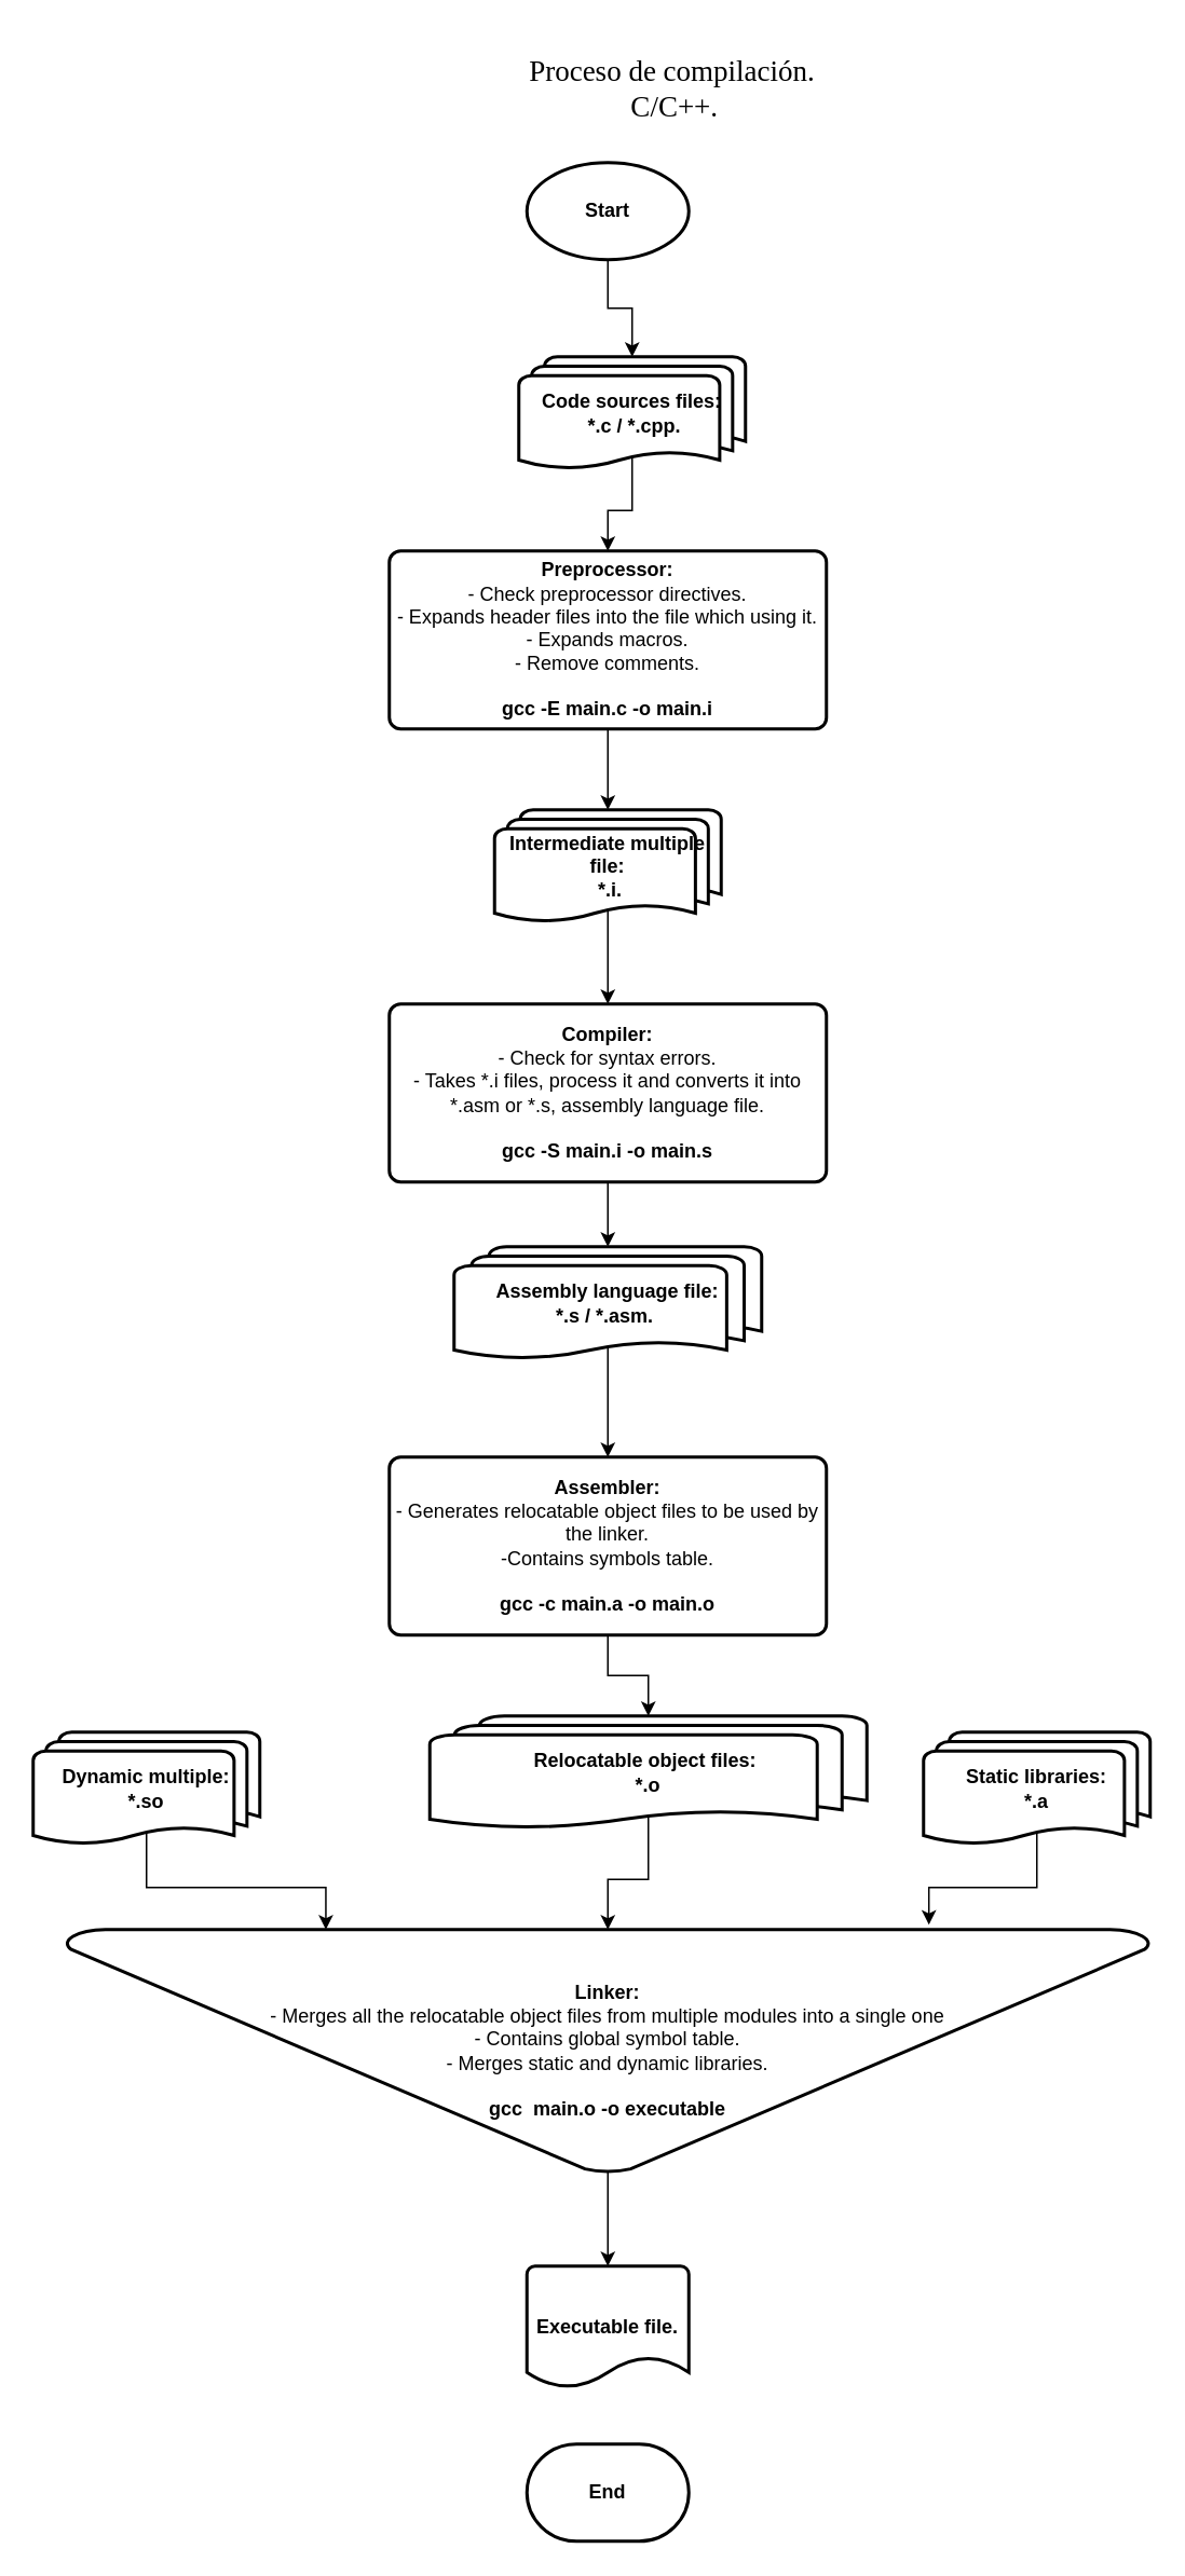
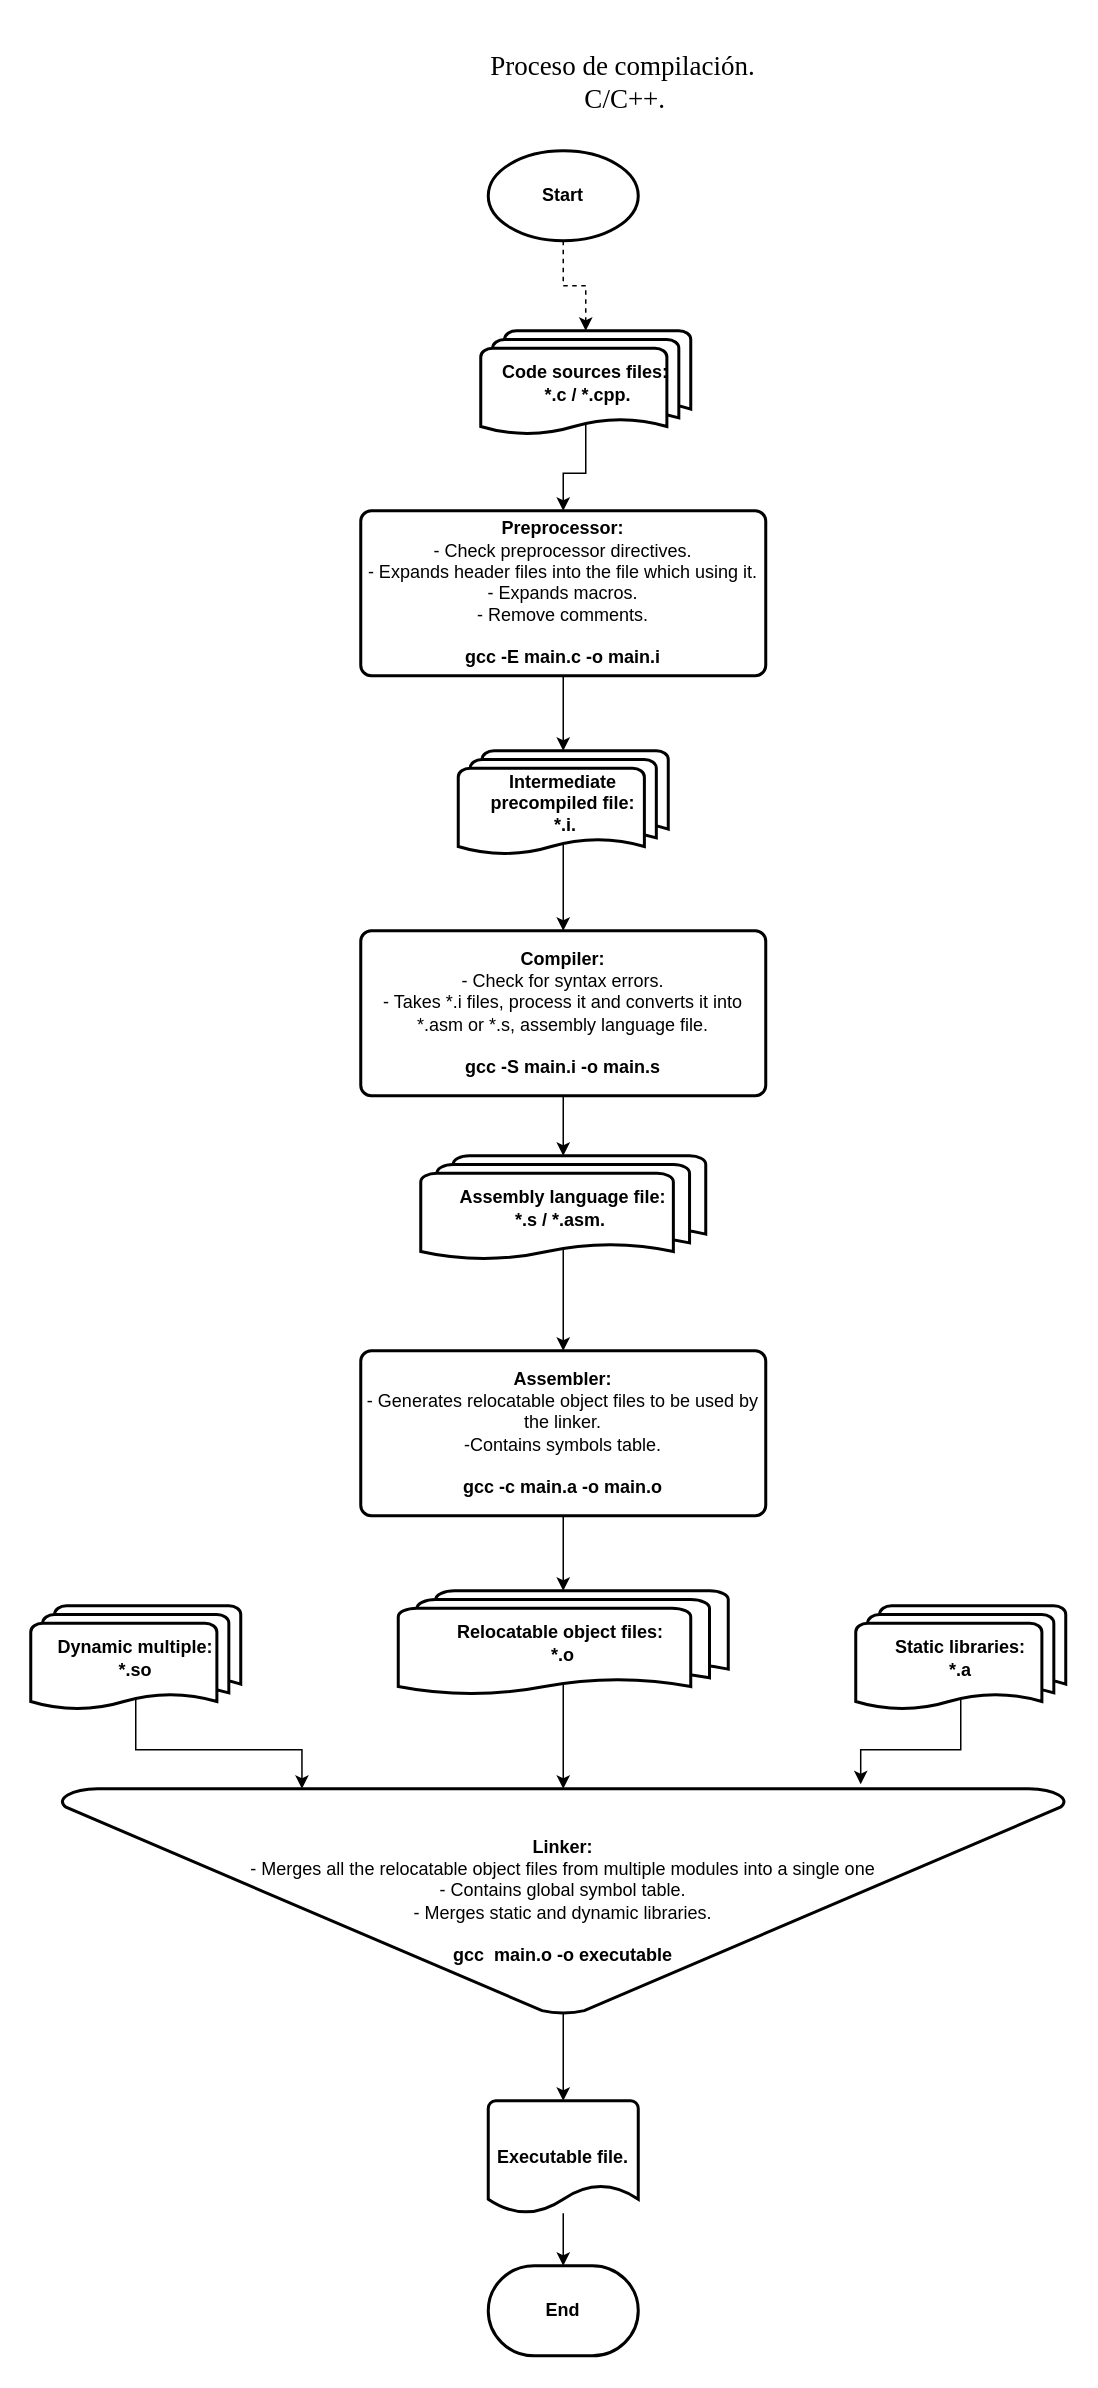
- <mxCell id="19" style="edgeStyle=orthogonalEdgeStyle;rounded=0;orthogonalLoop=1;jettySize=auto;html=1;exitX=0.5;exitY=1;exitDx=0;exitDy=0;exitPerimeter=0;entryX=0.5;entryY=0;entryDx=0;entryDy=0;entryPerimeter=0;" edge="1" parent="1" source="3" target="9"><mxGeometry relative="1" as="geometry" /></mxCell>
+ <mxCell id="19" style="edgeStyle=orthogonalEdgeStyle;rounded=0;orthogonalLoop=1;jettySize=auto;html=1;exitX=0.5;exitY=1;exitDx=0;exitDy=0;exitPerimeter=0;entryX=0.5;entryY=0;entryDx=0;entryDy=0;entryPerimeter=0;dashed=1;" edge="1" parent="1" source="3" target="9"><mxGeometry relative="1" as="geometry" /></mxCell>
- <mxCell id="13" value="&lt;b&gt;Intermediate multiple file:&lt;/b&gt;&lt;div&gt;&lt;b&gt;&amp;nbsp;*.i.&lt;/b&gt;&lt;br&gt;&lt;/div&gt;" style="strokeWidth=2;html=1;shape=mxgraph.flowchart.multi-document;whiteSpace=wrap;" vertex="1" parent="1"><mxGeometry x="305" y="500" width="140" height="70" as="geometry" /></mxCell>
+ <mxCell id="13" value="&lt;b&gt;Intermediate precompiled file:&lt;/b&gt;&lt;div&gt;&lt;b&gt;&amp;nbsp;*.i.&lt;/b&gt;&lt;br&gt;&lt;/div&gt;" style="strokeWidth=2;html=1;shape=mxgraph.flowchart.multi-document;whiteSpace=wrap;" vertex="1" parent="1"><mxGeometry x="305" y="500" width="140" height="70" as="geometry" /></mxCell>
- <mxCell id="16" value="&lt;div&gt;&lt;b&gt;Relocatable object files:&amp;nbsp;&lt;/b&gt;&lt;/div&gt;&lt;div&gt;&lt;b&gt;*.o&lt;/b&gt;&lt;br&gt;&lt;/div&gt;" style="strokeWidth=2;html=1;shape=mxgraph.flowchart.multi-document;whiteSpace=wrap;" vertex="1" parent="1"><mxGeometry x="265" y="1060" width="270" height="70" as="geometry" /></mxCell>
+ <mxCell id="16" value="&lt;div&gt;&lt;b&gt;Relocatable object files:&amp;nbsp;&lt;/b&gt;&lt;/div&gt;&lt;div&gt;&lt;b&gt;*.o&lt;/b&gt;&lt;br&gt;&lt;/div&gt;" style="strokeWidth=2;html=1;shape=mxgraph.flowchart.multi-document;whiteSpace=wrap;" vertex="1" parent="1"><mxGeometry x="265" y="1060" width="220" height="70" as="geometry" /></mxCell>
+ <mxCell id="27" style="edgeStyle=orthogonalEdgeStyle;rounded=0;orthogonalLoop=1;jettySize=auto;html=1;entryX=0.5;entryY=0;entryDx=0;entryDy=0;entryPerimeter=0;" edge="1" parent="1" source="10" target="11"><mxGeometry relative="1" as="geometry" /></mxCell>
